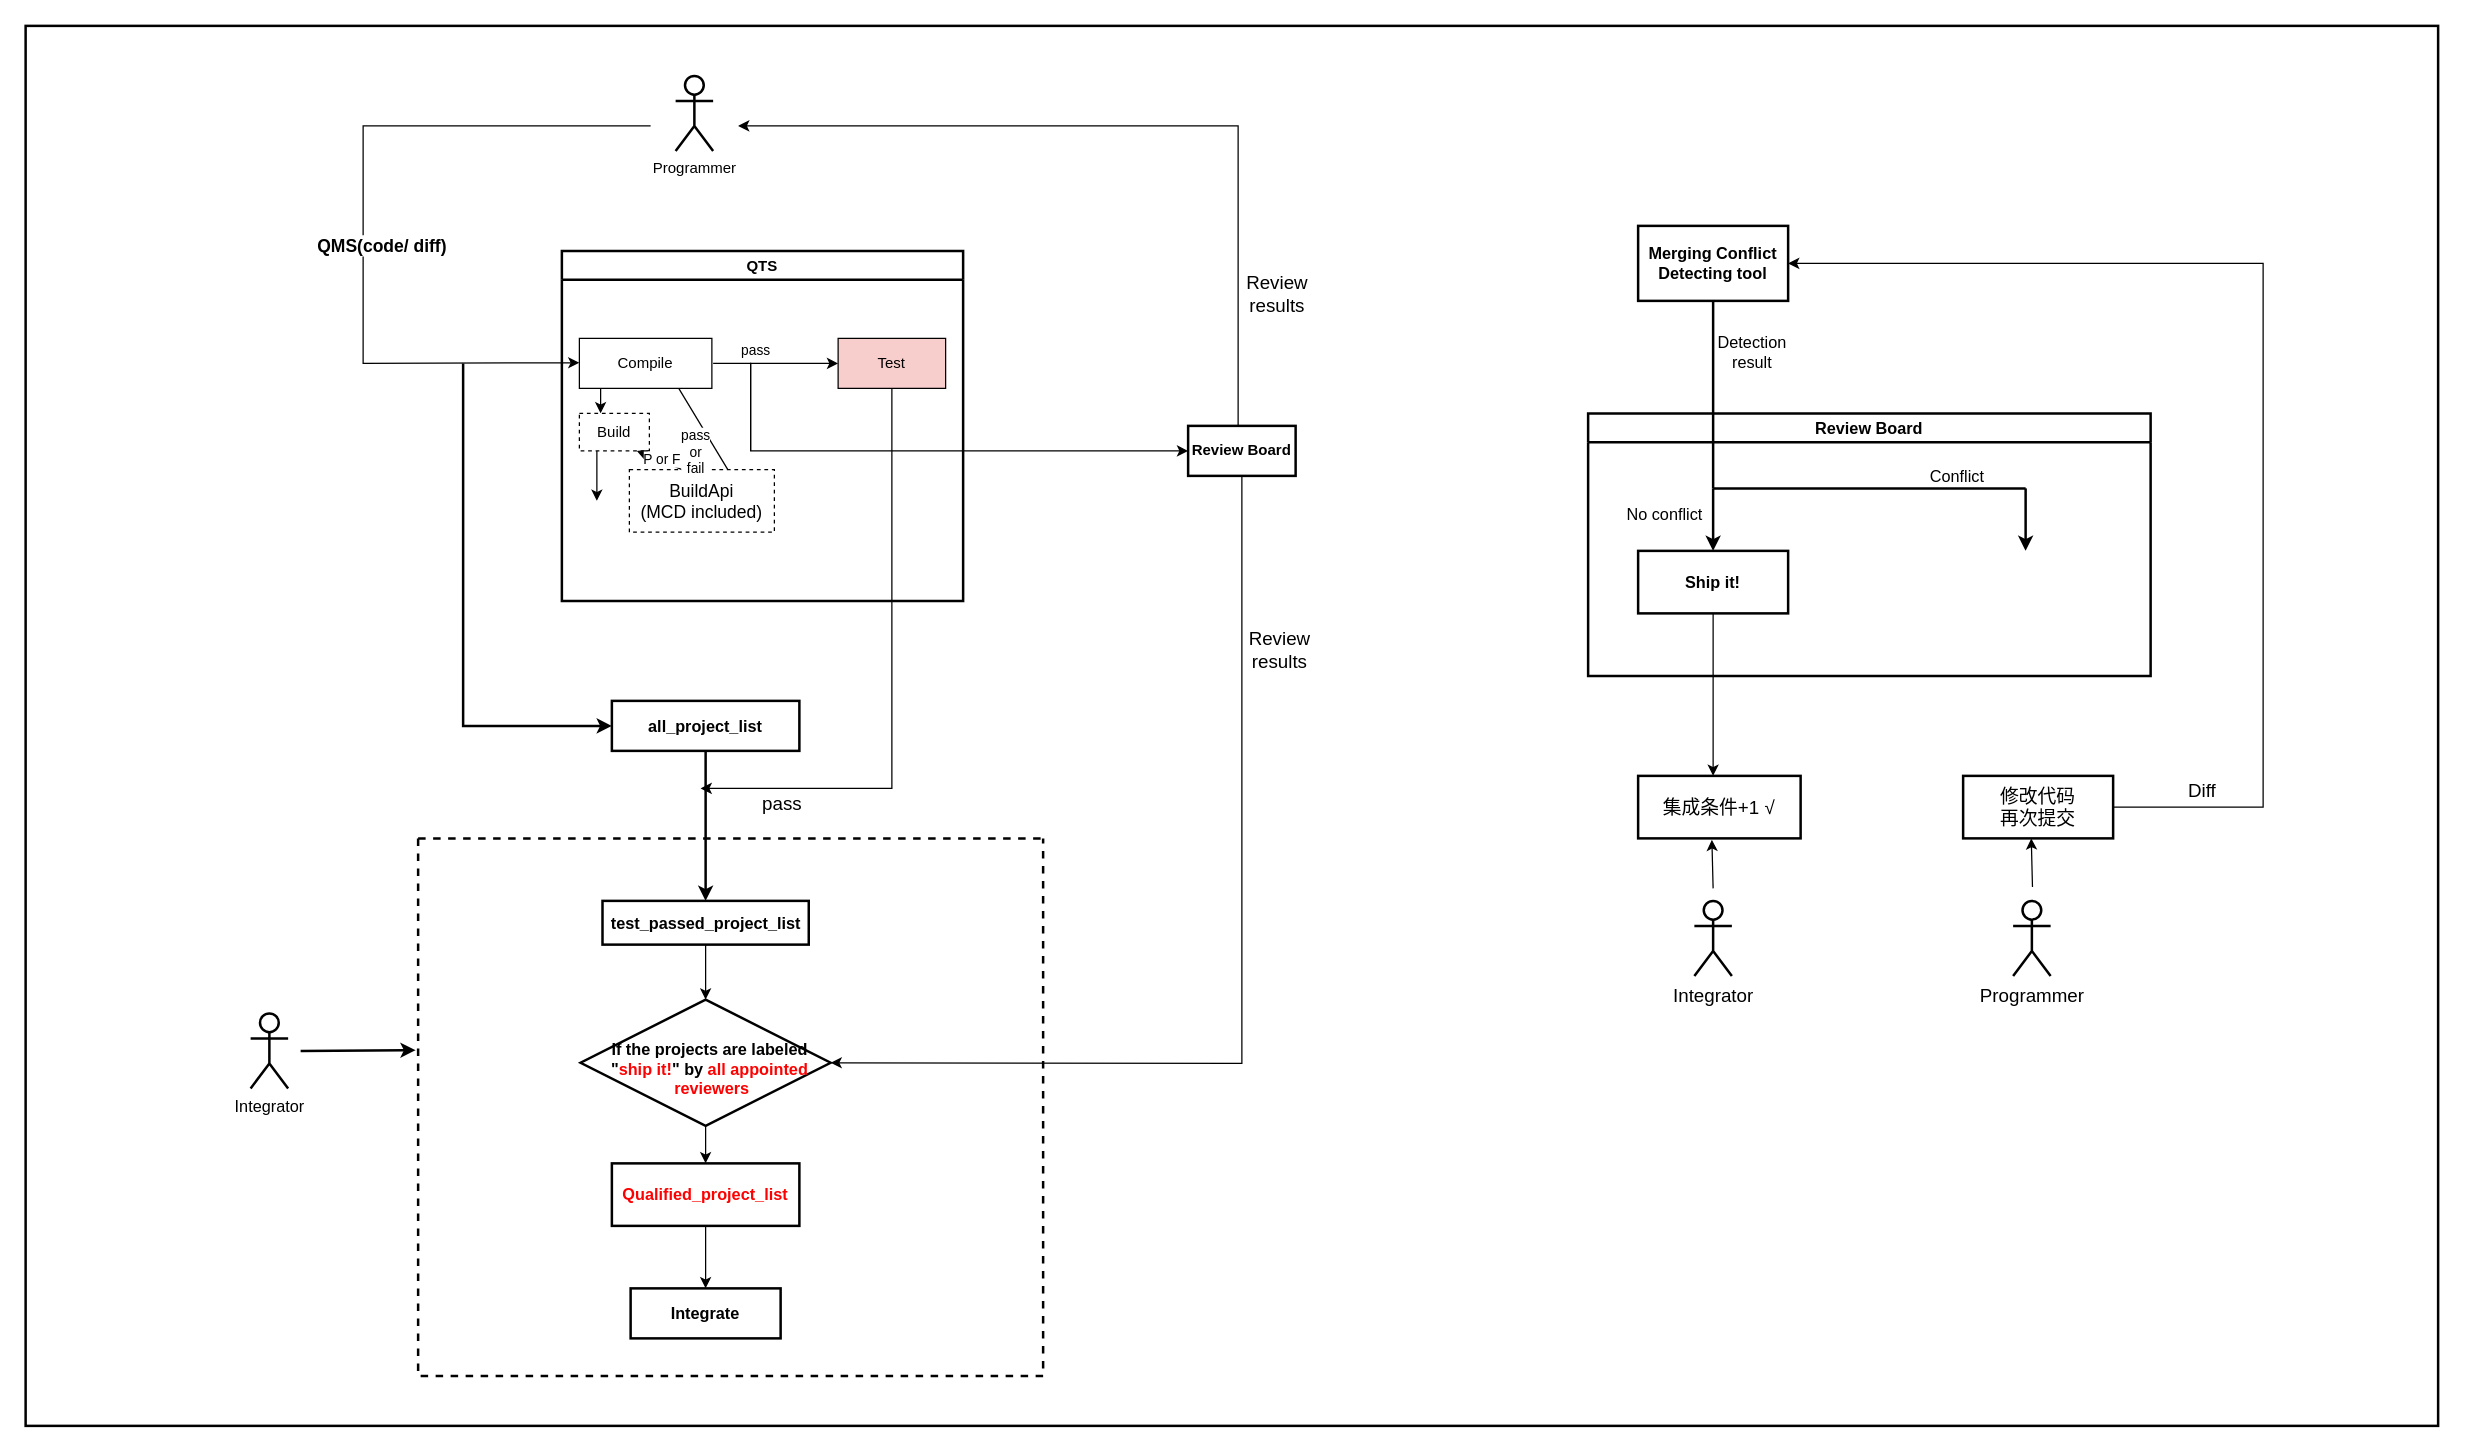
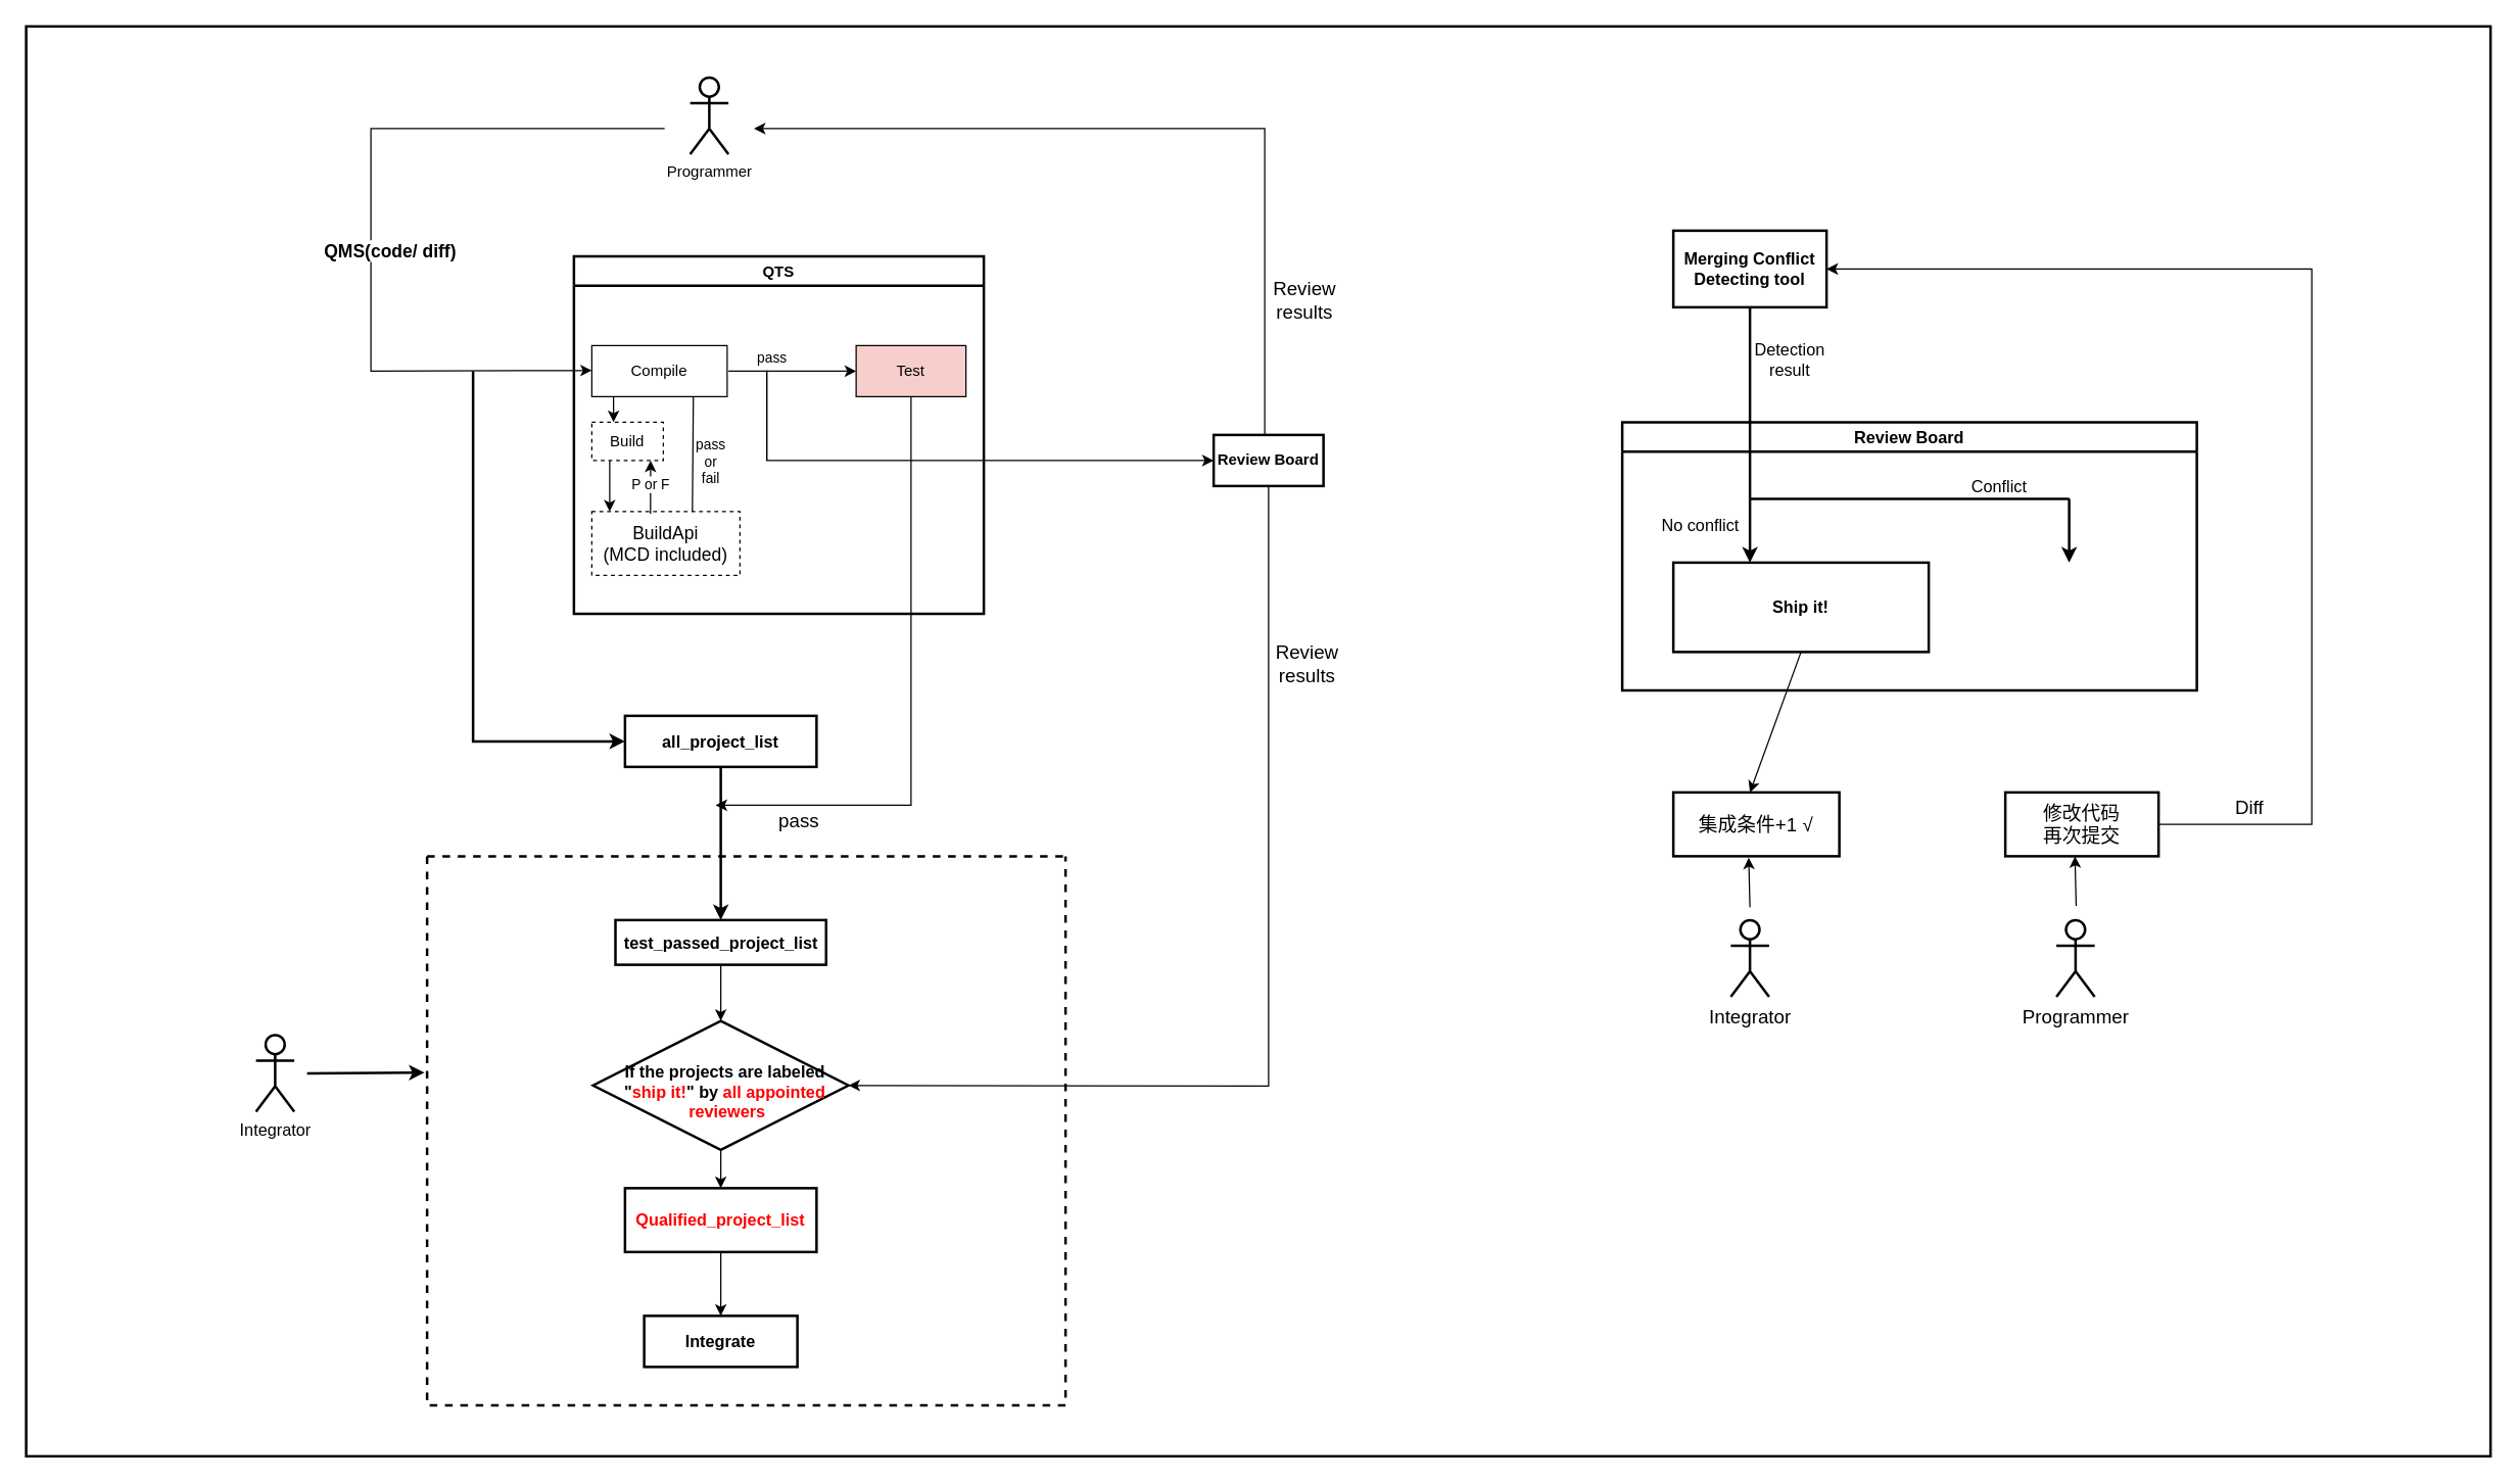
- <mxCell id="12" value="&lt;font style=&quot;font-size: 14px&quot;&gt;BuildApi&lt;br&gt;(MCD included)&lt;/font&gt;" style="whiteSpace=wrap;html=1;dashed=1;" vertex="1" parent="4"><mxGeometry x="54" y="175" width="116" height="50" as="geometry" /></mxCell>
+ <mxCell id="12" value="&lt;font style=&quot;font-size: 14px&quot;&gt;BuildApi&lt;br&gt;(MCD included)&lt;/font&gt;" style="whiteSpace=wrap;html=1;dashed=1;" vertex="1" parent="4"><mxGeometry x="14" y="200" width="116" height="50" as="geometry" /></mxCell>
- <mxCell id="39" value="&lt;b&gt;Ship it!&lt;/b&gt;" style="rounded=0;whiteSpace=wrap;html=1;fontSize=13;fontColor=#000000;strokeWidth=2;fillColor=default;" vertex="1" parent="34"><mxGeometry x="40" y="110" width="120" height="50" as="geometry" /></mxCell>
+ <mxCell id="39" value="&lt;b&gt;Ship it!&lt;/b&gt;" style="rounded=0;whiteSpace=wrap;html=1;fontSize=13;fontColor=#000000;strokeWidth=2;fillColor=default;" vertex="1" parent="34"><mxGeometry x="40" y="110" width="200" height="70" as="geometry" /></mxCell>
